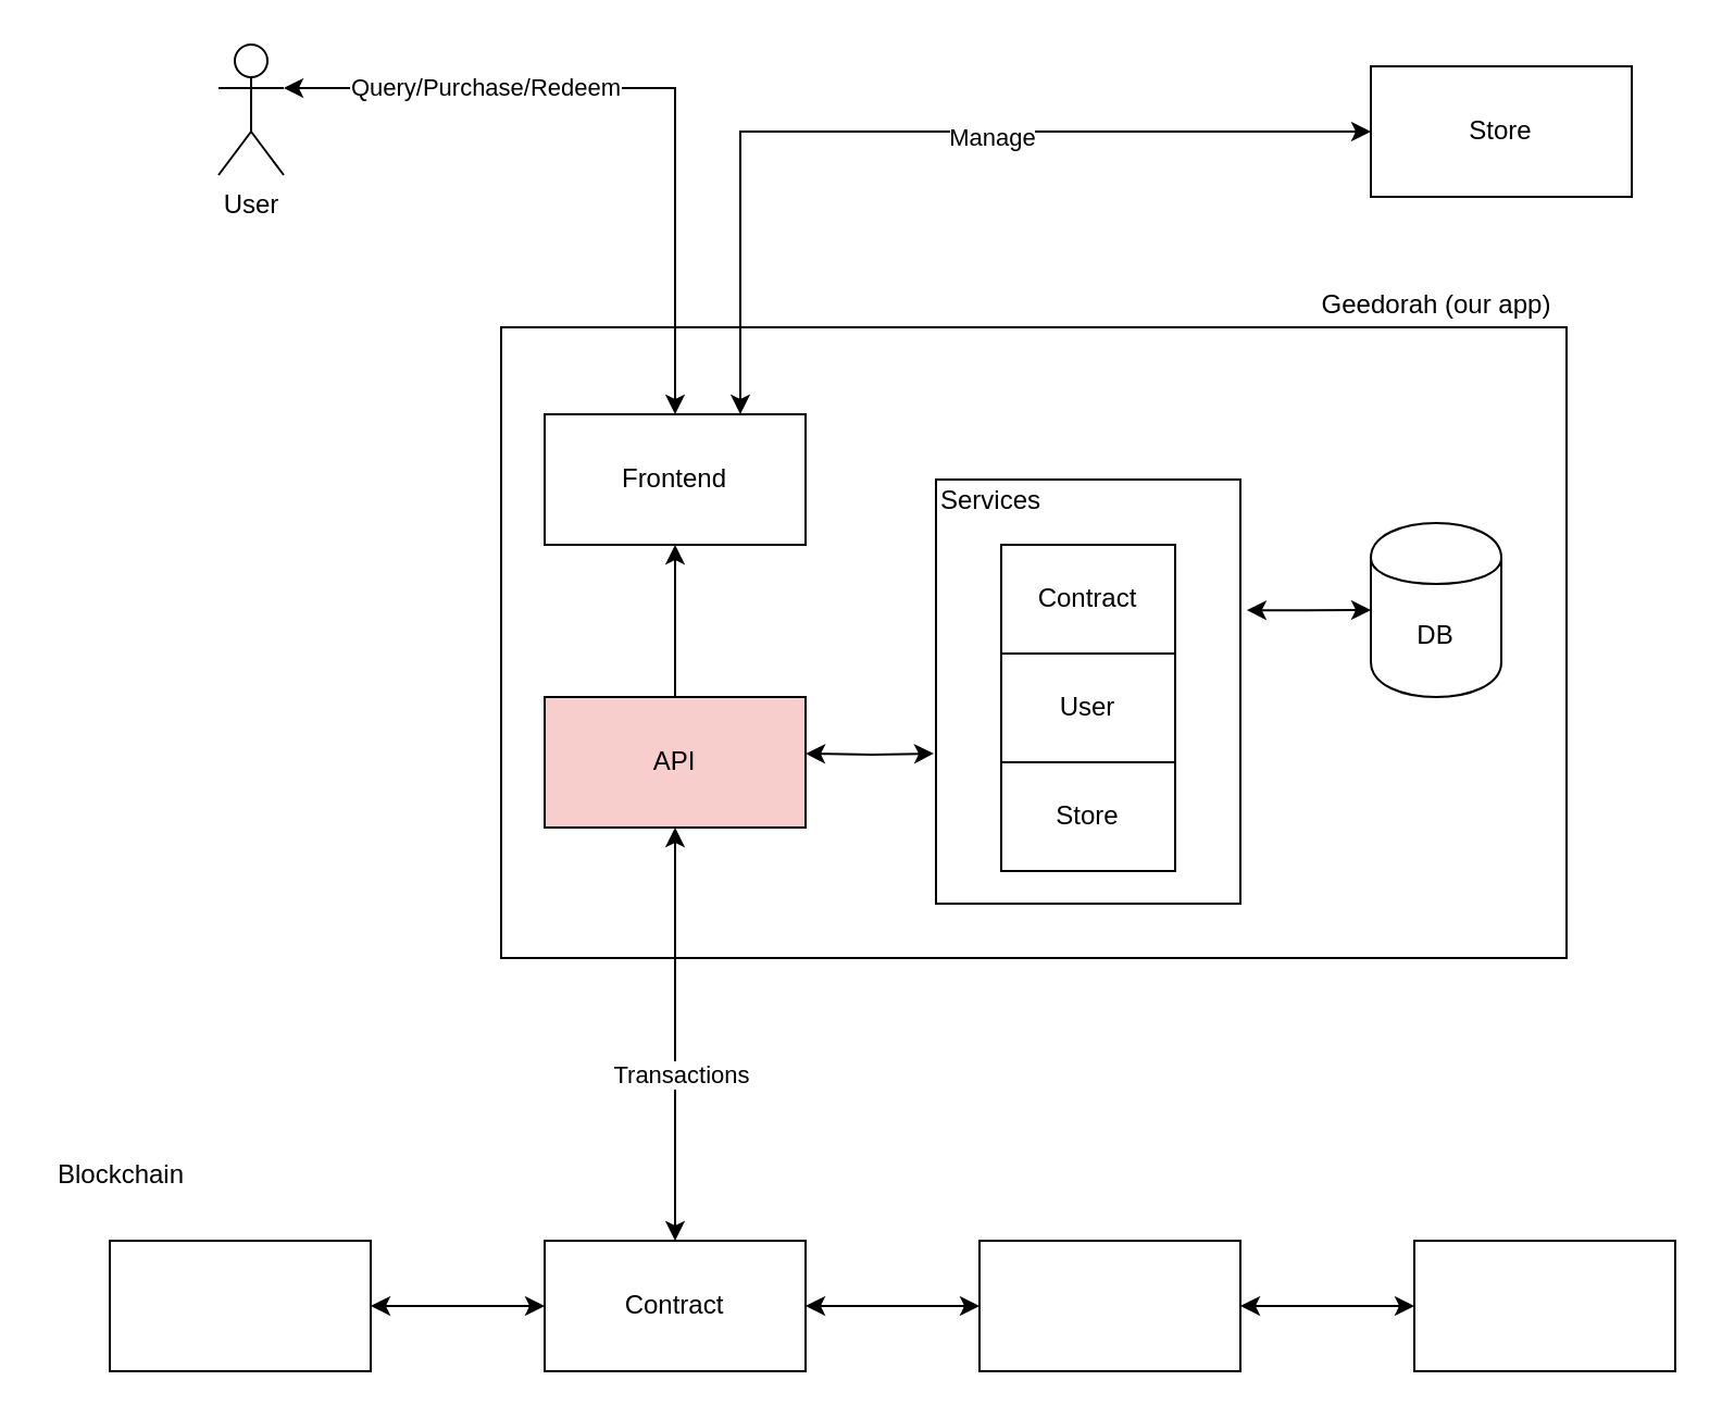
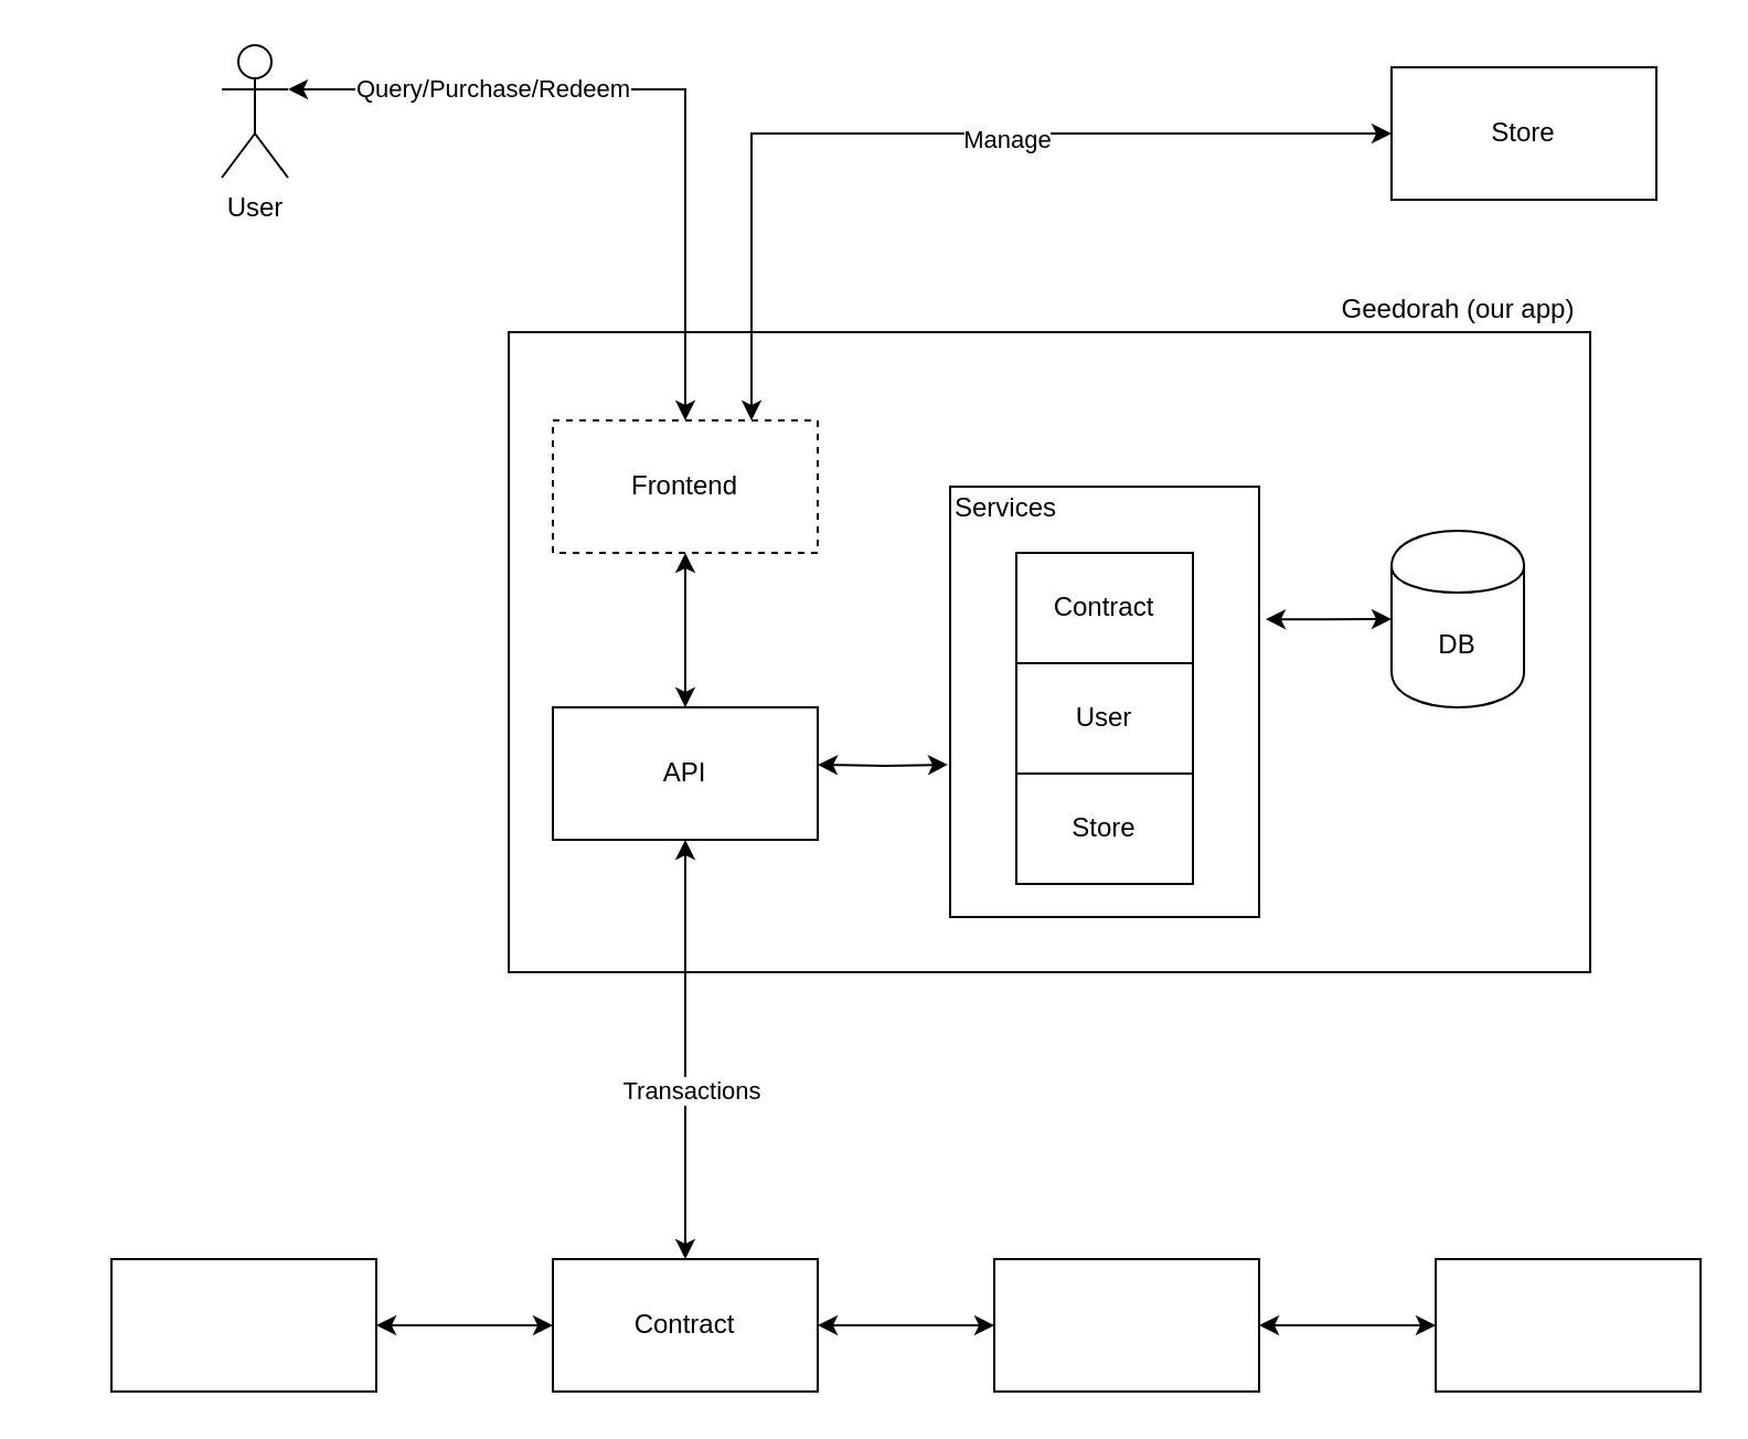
- <mxCell id="8" value="Frontend" style="rounded=0;whiteSpace=wrap;html=1;" vertex="1" parent="1"><mxGeometry x="250" y="190" width="120" height="60" as="geometry" /></mxCell>
+ <mxCell id="8" value="Frontend" style="rounded=0;whiteSpace=wrap;html=1;dashed=1;" vertex="1" parent="1"><mxGeometry x="250" y="190" width="120" height="60" as="geometry" /></mxCell>
- <mxCell id="5" style="edgeStyle=orthogonalEdgeStyle;rounded=0;orthogonalLoop=1;jettySize=auto;html=1;exitX=0.5;exitY=1;exitDx=0;exitDy=0;entryX=0.5;entryY=0;entryDx=0;entryDy=0;startArrow=classic;startFill=1;endArrow=none;endFill=1;" edge="1" parent="1" source="8" target="12"><mxGeometry relative="1" as="geometry" /></mxCell>
+ <mxCell id="5" style="edgeStyle=orthogonalEdgeStyle;rounded=0;orthogonalLoop=1;jettySize=auto;html=1;exitX=0.5;exitY=1;exitDx=0;exitDy=0;entryX=0.5;entryY=0;entryDx=0;entryDy=0;startArrow=classic;startFill=1;endArrow=classic;endFill=1;" edge="1" parent="1" source="8" target="12"><mxGeometry relative="1" as="geometry" /></mxCell>
- <mxCell id="12" value="API" style="whiteSpace=wrap;html=1;fillColor=#f8cecc;" vertex="1" parent="1"><mxGeometry x="250" y="320" width="120" height="60" as="geometry" /></mxCell>
+ <mxCell id="12" value="API" style="whiteSpace=wrap;html=1;" vertex="1" parent="1"><mxGeometry x="250" y="320" width="120" height="60" as="geometry" /></mxCell>
- <mxCell id="30" value="Blockchain" style="text;html=1;align=center;verticalAlign=middle;resizable=0;points=[];autosize=1;strokeColor=none;" vertex="1" parent="1"><mxGeometry x="20" y="530" width="70" height="20" as="geometry" /></mxCell>
